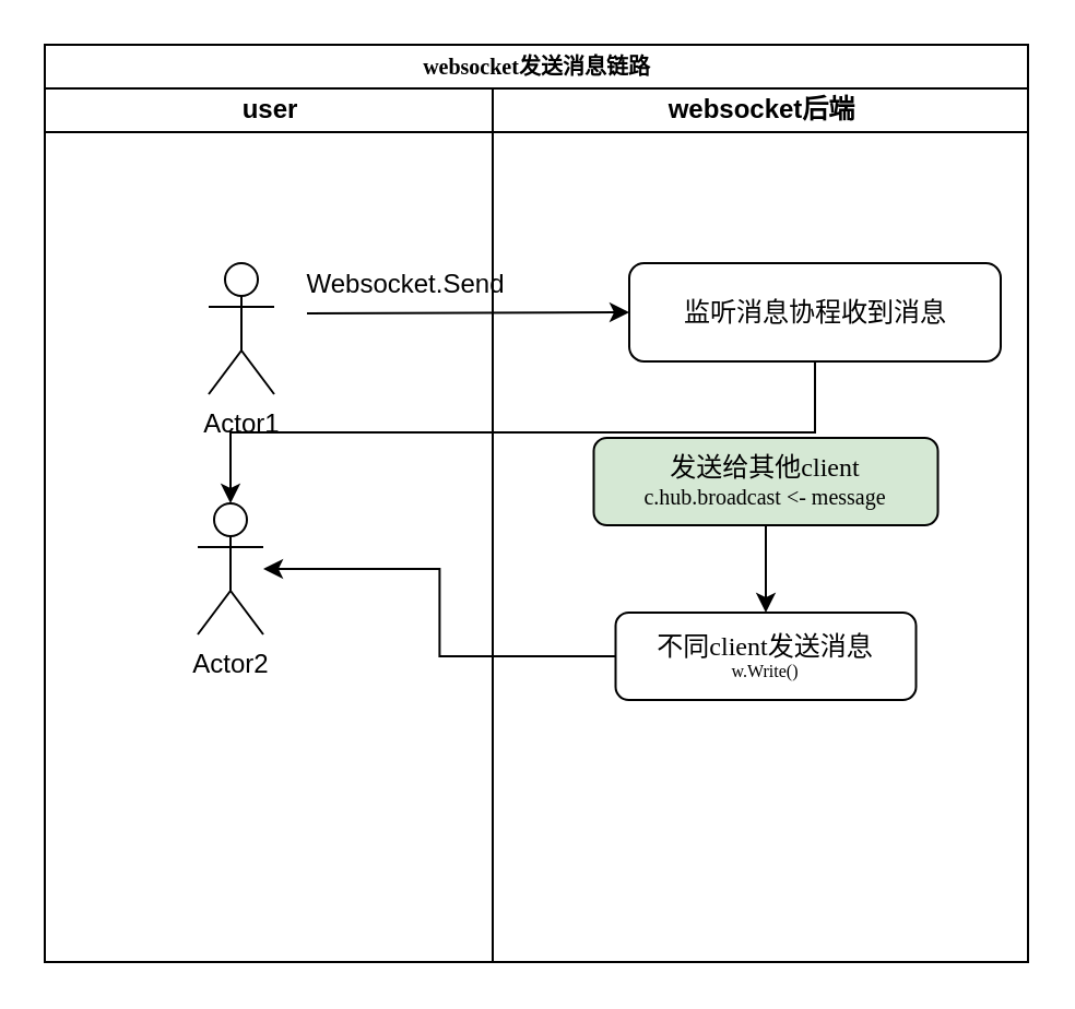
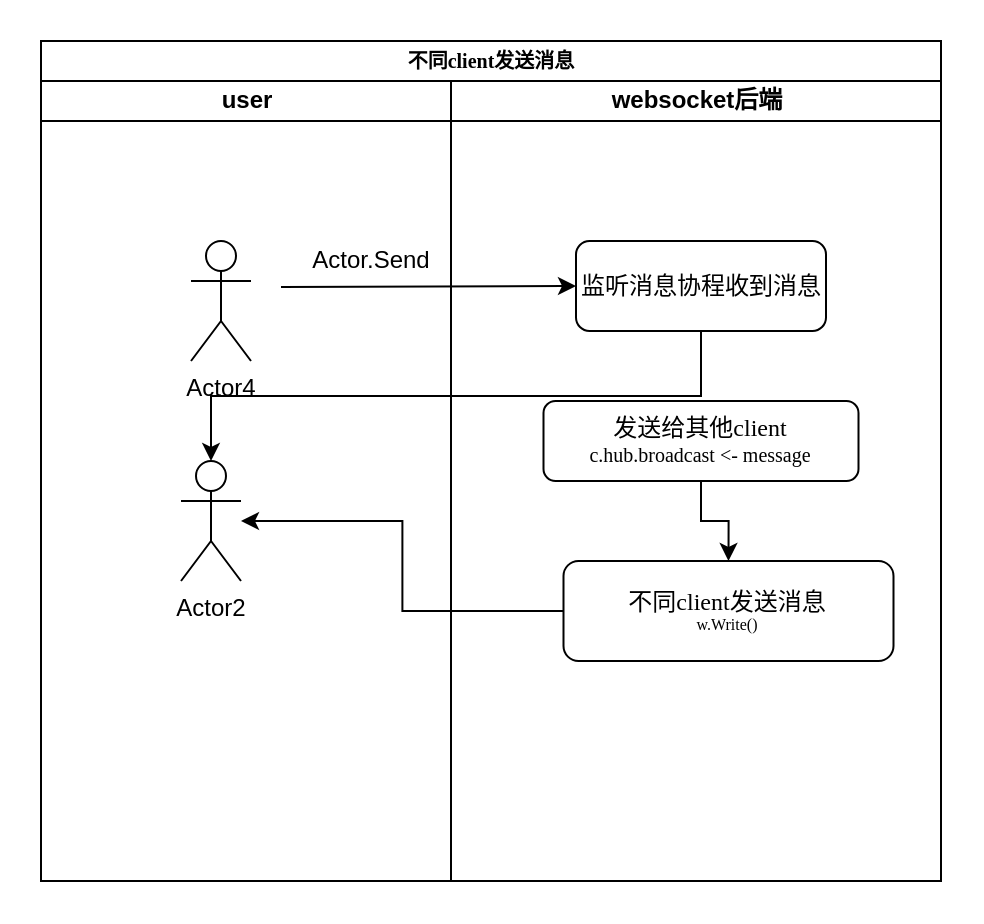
- <mxCell id="2" value="&lt;font style=&quot;font-size: 10px&quot;&gt;websocket发送消息链路&lt;/font&gt;" style="swimlane;html=1;childLayout=stackLayout;startSize=20;rounded=0;shadow=0;labelBackgroundColor=none;strokeWidth=1;fontFamily=Verdana;fontSize=8;align=center;" parent="1" vertex="1"><mxGeometry x="20" y="20" width="450" height="420" as="geometry" /></mxCell>
+ <mxCell id="2" value="&lt;font style=&quot;font-size: 10px&quot;&gt;不同client发送消息&lt;/font&gt;" style="swimlane;html=1;childLayout=stackLayout;startSize=20;rounded=0;shadow=0;labelBackgroundColor=none;strokeWidth=1;fontFamily=Verdana;fontSize=8;align=center;" parent="1" vertex="1"><mxGeometry x="20" y="20" width="450" height="420" as="geometry" /></mxCell>
- <mxCell id="5" value="Websocket.Send" style="text;html=1;align=center;verticalAlign=middle;resizable=0;points=[];autosize=1;strokeColor=none;fillColor=none;" vertex="1" parent="3"><mxGeometry x="110" y="80" width="110" height="20" as="geometry" /></mxCell>
+ <mxCell id="5" value="Actor.Send" style="text;html=1;align=center;verticalAlign=middle;resizable=0;points=[];autosize=1;strokeColor=none;fillColor=none;" vertex="1" parent="3"><mxGeometry x="110" y="80" width="110" height="20" as="geometry" /></mxCell>
- <mxCell id="8" value="&lt;font style=&quot;font-size: 12px&quot;&gt;&lt;pre style=&quot;background-color: rgb(255 , 255 , 255) ; font-family: &amp;#34;jetbrains mono&amp;#34; , monospace&quot;&gt;监听消息协程收到消息&lt;/pre&gt;&lt;/font&gt;" style="rounded=1;whiteSpace=wrap;html=1;shadow=0;labelBackgroundColor=none;strokeWidth=1;fontFamily=Verdana;fontSize=8;align=center;" parent="7" vertex="1"><mxGeometry x="62.5" y="80" width="170" height="45" as="geometry" /></mxCell>
+ <mxCell id="8" value="&lt;font style=&quot;font-size: 12px&quot;&gt;&lt;pre style=&quot;background-color: rgb(255 , 255 , 255) ; font-family: &amp;#34;jetbrains mono&amp;#34; , monospace&quot;&gt;监听消息协程收到消息&lt;/pre&gt;&lt;/font&gt;" style="rounded=1;whiteSpace=wrap;html=1;shadow=0;labelBackgroundColor=none;strokeWidth=1;fontFamily=Verdana;fontSize=8;align=center;" parent="7" vertex="1"><mxGeometry x="62.5" y="80" width="125" height="45" as="geometry" /></mxCell>
- <mxCell id="14" value="Actor1" style="shape=umlActor;verticalLabelPosition=bottom;verticalAlign=top;html=1;outlineConnect=0;" vertex="1" parent="1"><mxGeometry x="95" y="120" width="30" height="60" as="geometry" /></mxCell>
+ <mxCell id="14" value="Actor4" style="shape=umlActor;verticalLabelPosition=bottom;verticalAlign=top;html=1;outlineConnect=0;" vertex="1" parent="1"><mxGeometry x="95" y="120" width="30" height="60" as="geometry" /></mxCell>
- <mxCell id="9" value="&lt;font&gt;&lt;font&gt;&lt;font style=&quot;font-size: 12px&quot;&gt;发送给其他client&lt;/font&gt;&lt;br&gt;&lt;font style=&quot;font-size: 10px&quot;&gt;c.hub.broadcast &amp;lt;- message&lt;/font&gt;&lt;/font&gt;&lt;br&gt;&lt;/font&gt;" style="rounded=1;whiteSpace=wrap;html=1;shadow=0;labelBackgroundColor=none;strokeWidth=1;fontFamily=Verdana;fontSize=8;align=center;fillColor=#d5e8d4;" parent="7" vertex="1"><mxGeometry x="46.25" y="160" width="157.5" height="40" as="geometry" /></mxCell>
+ <mxCell id="9" value="&lt;font&gt;&lt;font&gt;&lt;font style=&quot;font-size: 12px&quot;&gt;发送给其他client&lt;/font&gt;&lt;br&gt;&lt;font style=&quot;font-size: 10px&quot;&gt;c.hub.broadcast &amp;lt;- message&lt;/font&gt;&lt;/font&gt;&lt;br&gt;&lt;/font&gt;" style="rounded=1;whiteSpace=wrap;html=1;shadow=0;labelBackgroundColor=none;strokeWidth=1;fontFamily=Verdana;fontSize=8;align=center;" parent="7" vertex="1"><mxGeometry x="46.25" y="160" width="157.5" height="40" as="geometry" /></mxCell>
- <mxCell id="11" value="&lt;font&gt;&lt;font style=&quot;font-size: 12px&quot;&gt;不同client发送消息&lt;br&gt;&lt;/font&gt;w.Write()&lt;br&gt;&lt;/font&gt;" style="rounded=1;whiteSpace=wrap;html=1;shadow=0;labelBackgroundColor=none;strokeWidth=1;fontFamily=Verdana;fontSize=8;align=center;" parent="7" vertex="1"><mxGeometry x="56.25" y="240" width="137.5" height="40" as="geometry" /></mxCell>
+ <mxCell id="11" value="&lt;font&gt;&lt;font style=&quot;font-size: 12px&quot;&gt;不同client发送消息&lt;br&gt;&lt;/font&gt;w.Write()&lt;br&gt;&lt;/font&gt;" style="rounded=1;whiteSpace=wrap;html=1;shadow=0;labelBackgroundColor=none;strokeWidth=1;fontFamily=Verdana;fontSize=8;align=center;" parent="7" vertex="1"><mxGeometry x="56.25" y="240" width="165" height="50" as="geometry" /></mxCell>
